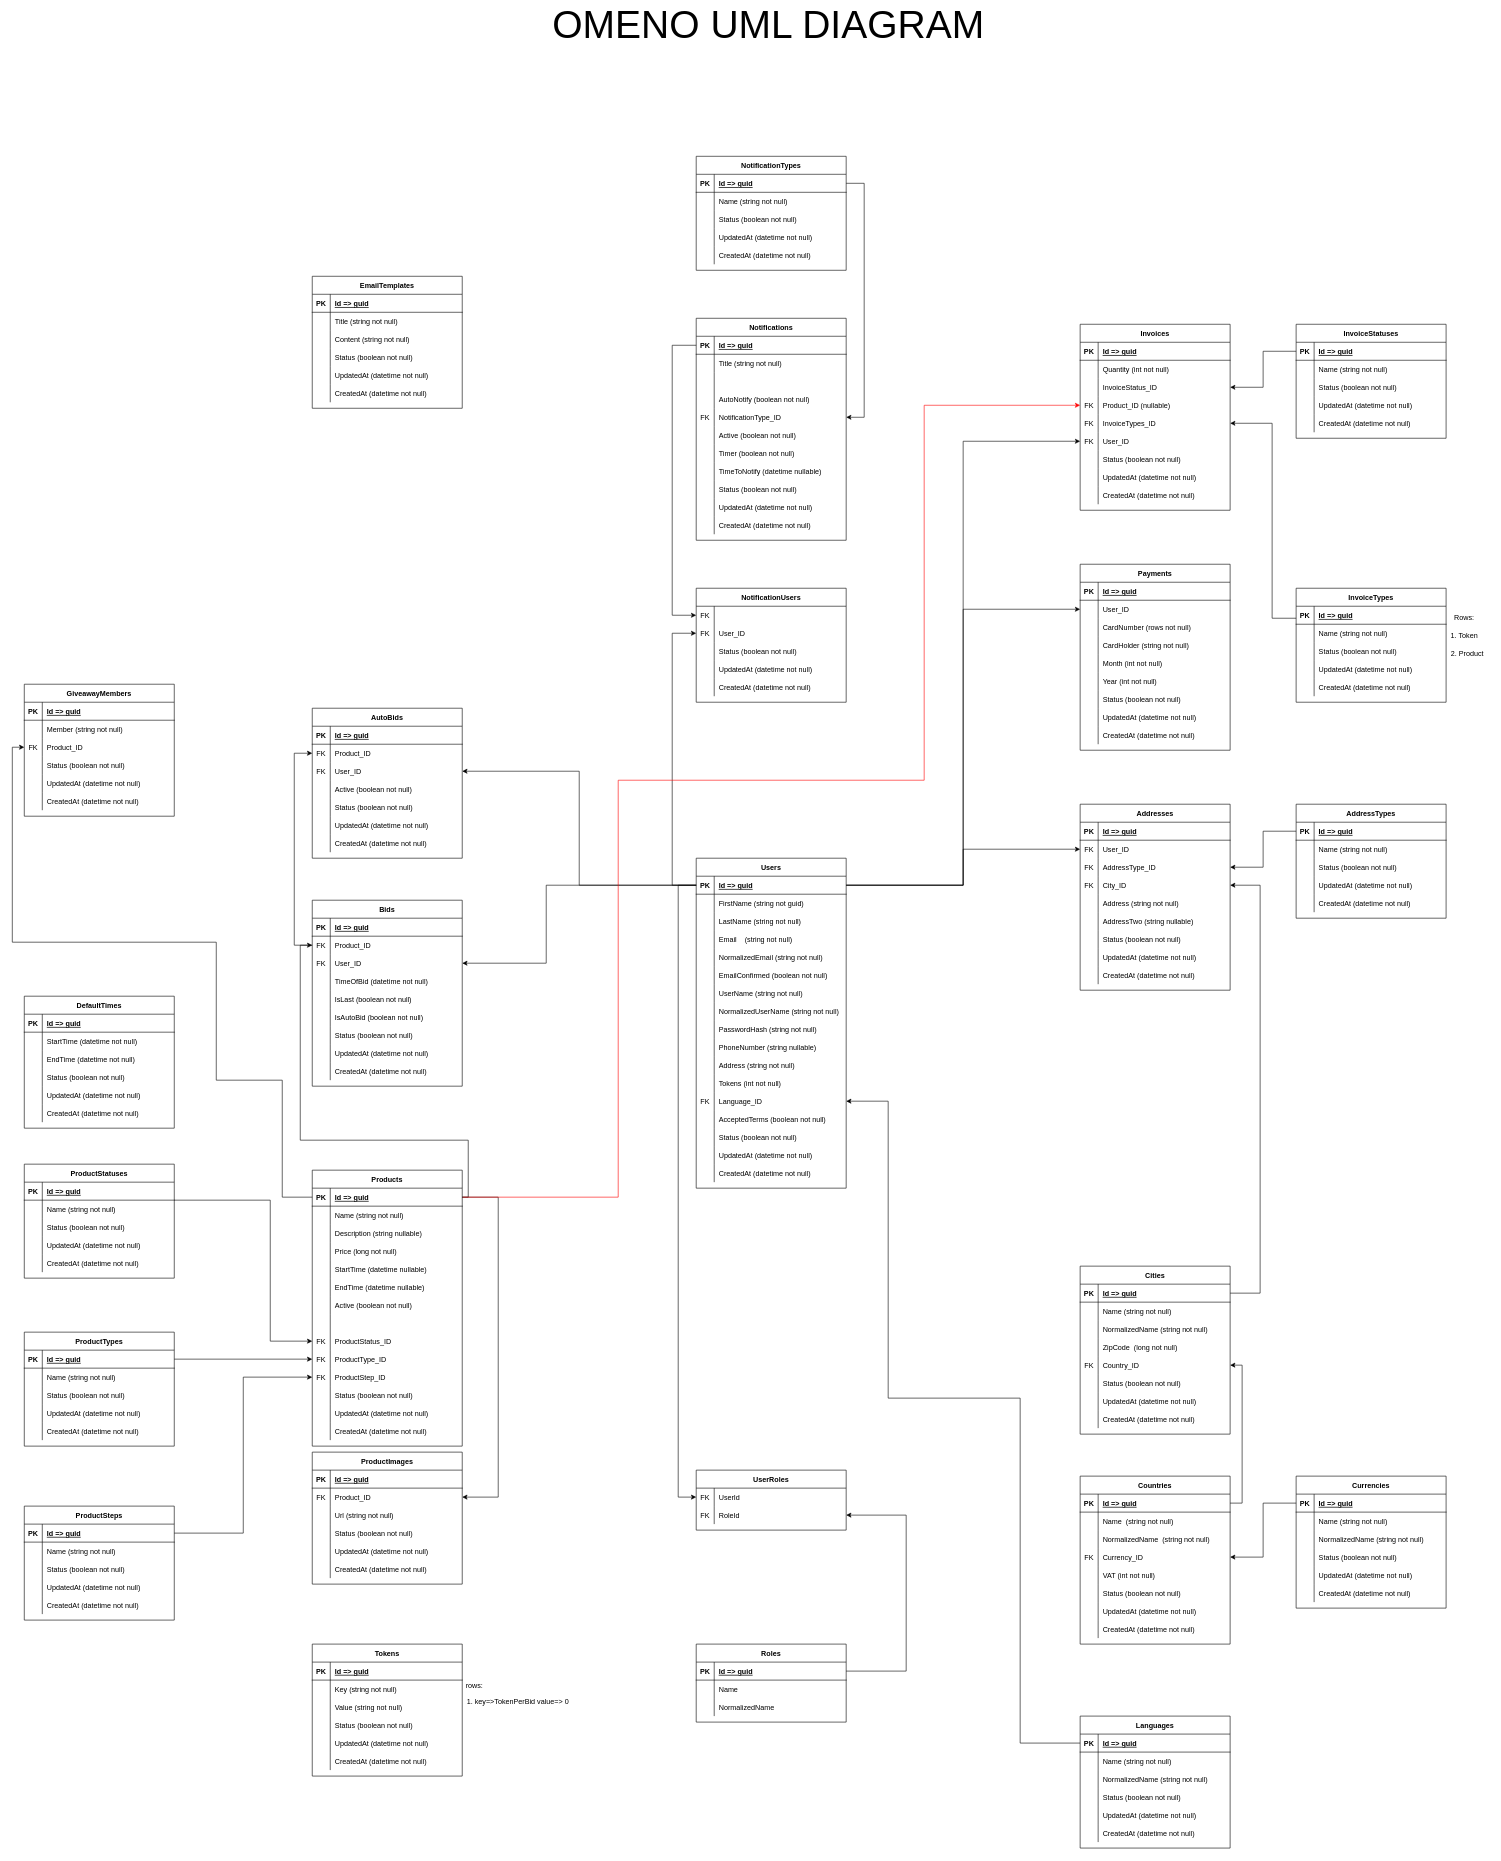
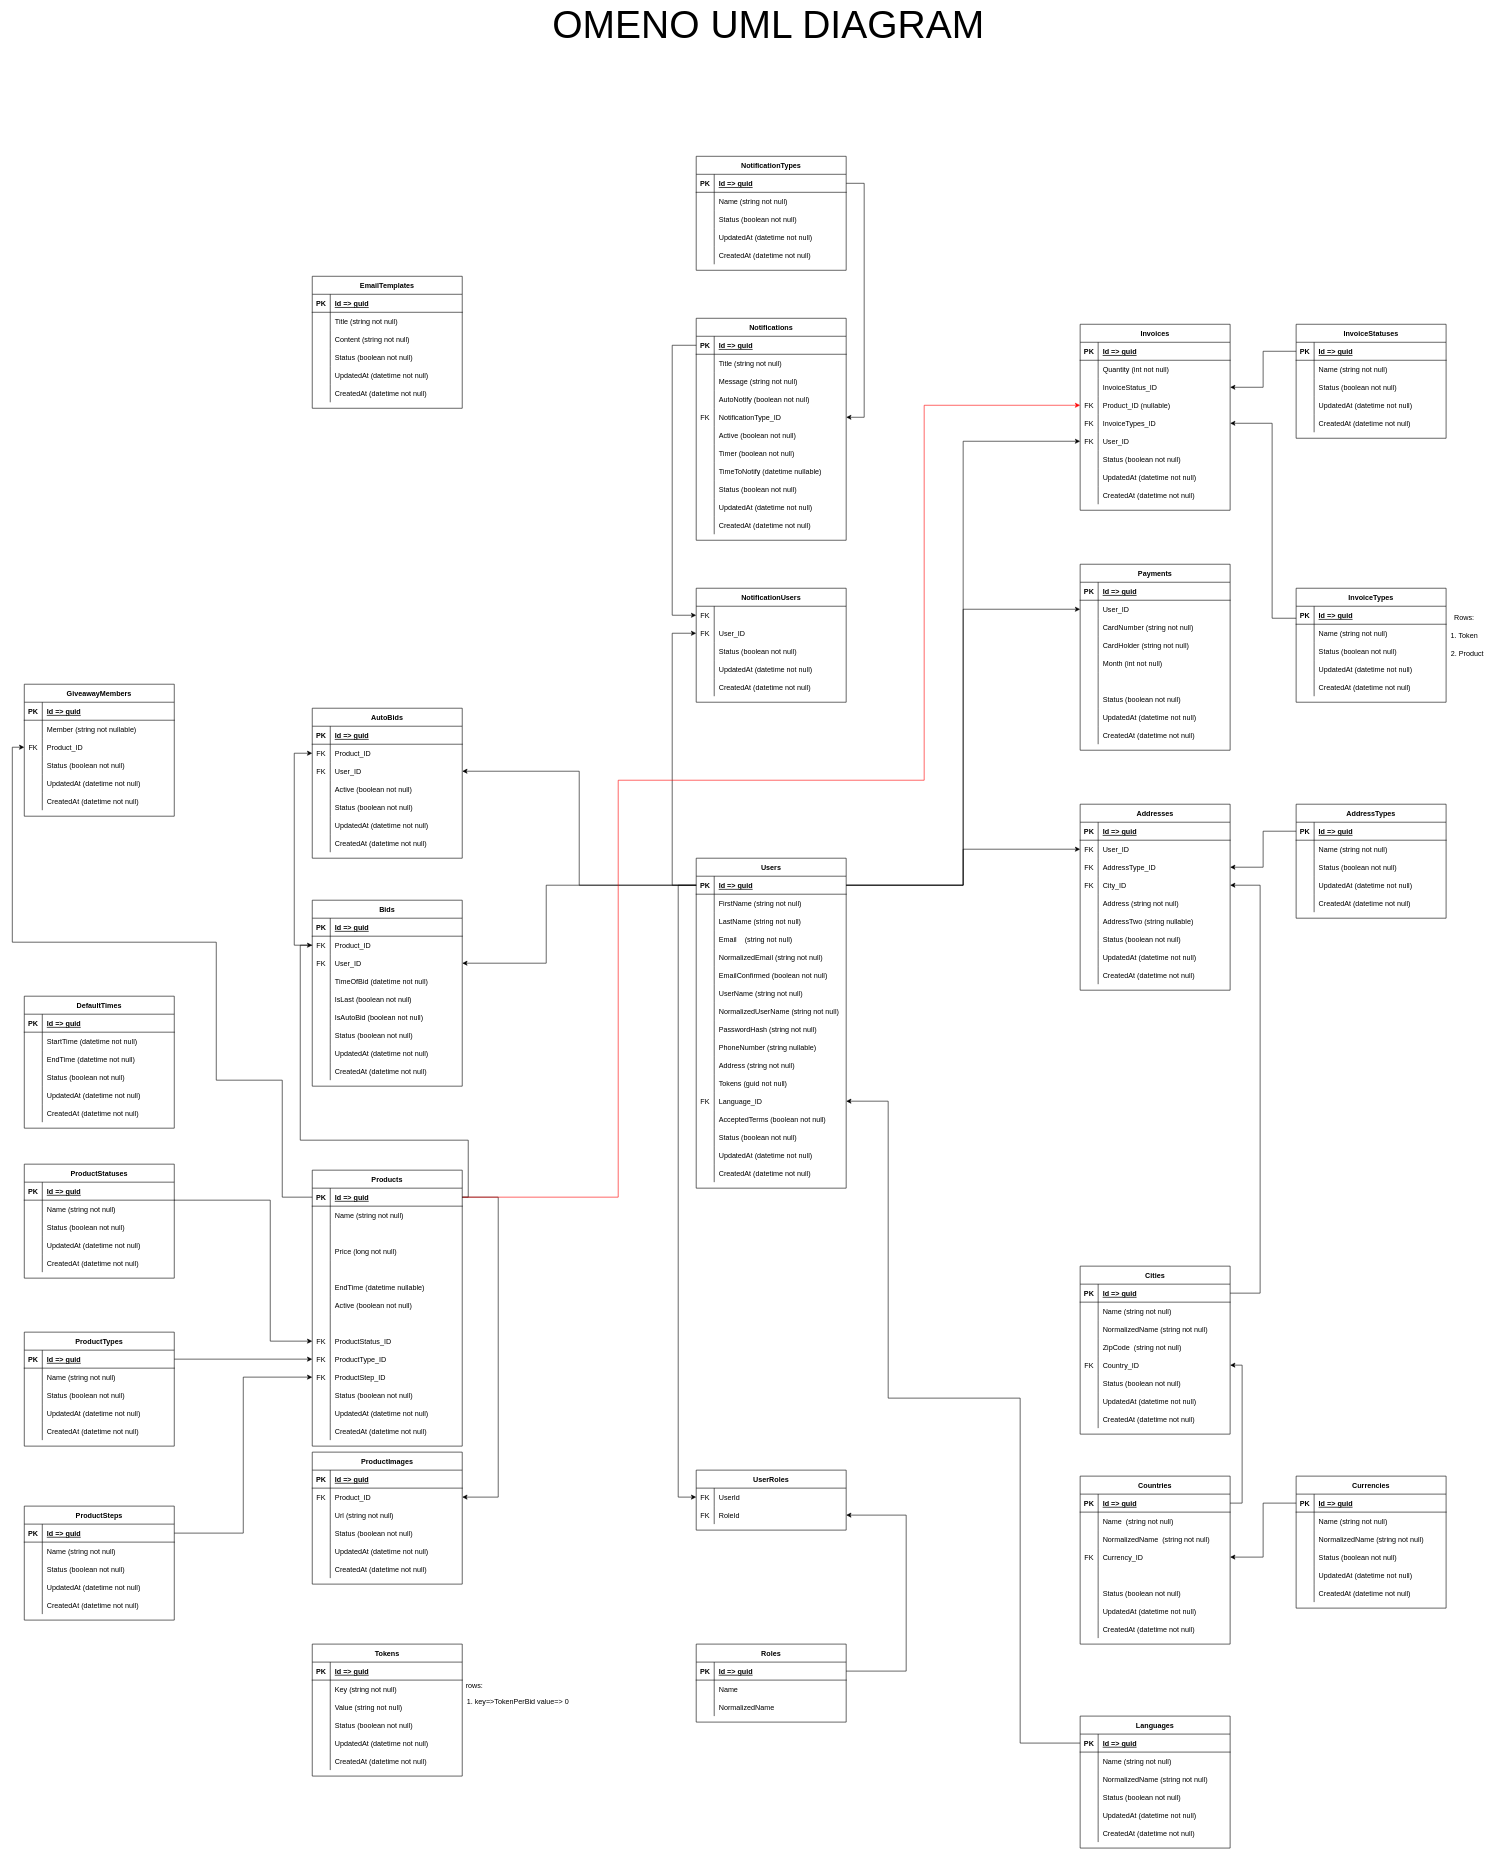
+ <mxCell id="95" value="Message (string not null)" style="shape=partialRectangle;overflow=hidden;connectable=0;fillColor=none;top=0;left=0;bottom=0;right=0;align=left;spacingLeft=6;" parent="93" vertex="1"><mxGeometry x="30" width="220" height="30" as="geometry" /></mxCell>
- <mxCell id="249" value="CardNumber (rows not null)" style="shape=partialRectangle;overflow=hidden;connectable=0;fillColor=none;top=0;left=0;bottom=0;right=0;align=left;spacingLeft=6;" parent="247" vertex="1"><mxGeometry x="30" width="220" height="30" as="geometry" /></mxCell>
+ <mxCell id="249" value="CardNumber (string not null)" style="shape=partialRectangle;overflow=hidden;connectable=0;fillColor=none;top=0;left=0;bottom=0;right=0;align=left;spacingLeft=6;" parent="247" vertex="1"><mxGeometry x="30" width="220" height="30" as="geometry" /></mxCell>
- <mxCell id="258" value="Year (int not null)" style="shape=partialRectangle;overflow=hidden;connectable=0;fillColor=none;top=0;left=0;bottom=0;right=0;align=left;spacingLeft=6;" parent="256" vertex="1"><mxGeometry x="30" width="220" height="30" as="geometry" /></mxCell>
- <mxCell id="208" value="Member (string not null)" style="shape=partialRectangle;overflow=hidden;connectable=0;fillColor=none;top=0;left=0;bottom=0;right=0;align=left;spacingLeft=6;" parent="206" vertex="1"><mxGeometry x="30" width="220" height="30" as="geometry" /></mxCell>
+ <mxCell id="208" value="Member (string not nullable)" style="shape=partialRectangle;overflow=hidden;connectable=0;fillColor=none;top=0;left=0;bottom=0;right=0;align=left;spacingLeft=6;" parent="206" vertex="1"><mxGeometry x="30" width="220" height="30" as="geometry" /></mxCell>
- <mxCell id="21" value="FirstName (string not guid)" style="shape=partialRectangle;overflow=hidden;connectable=0;fillColor=none;top=0;left=0;bottom=0;right=0;align=left;spacingLeft=6;" parent="19" vertex="1"><mxGeometry x="30" width="220" height="30" as="geometry" /></mxCell>
+ <mxCell id="21" value="FirstName (string not null)" style="shape=partialRectangle;overflow=hidden;connectable=0;fillColor=none;top=0;left=0;bottom=0;right=0;align=left;spacingLeft=6;" parent="19" vertex="1"><mxGeometry x="30" width="220" height="30" as="geometry" /></mxCell>
- <mxCell id="51" value="Tokens (int not null)" style="shape=partialRectangle;overflow=hidden;connectable=0;fillColor=none;top=0;left=0;bottom=0;right=0;align=left;spacingLeft=6;" parent="49" vertex="1"><mxGeometry x="30" width="220" height="30" as="geometry" /></mxCell>
+ <mxCell id="51" value="Tokens (guid not null)" style="shape=partialRectangle;overflow=hidden;connectable=0;fillColor=none;top=0;left=0;bottom=0;right=0;align=left;spacingLeft=6;" parent="49" vertex="1"><mxGeometry x="30" width="220" height="30" as="geometry" /></mxCell>
- <mxCell id="479" value="Description (string nullable)" style="shape=partialRectangle;overflow=hidden;connectable=0;fillColor=none;top=0;left=0;bottom=0;right=0;align=left;spacingLeft=6;" parent="477" vertex="1"><mxGeometry x="30" width="220" height="30" as="geometry" /></mxCell>
- <mxCell id="485" value="StartTime (datetime nullable)" style="shape=partialRectangle;overflow=hidden;connectable=0;fillColor=none;top=0;left=0;bottom=0;right=0;align=left;spacingLeft=6;" parent="483" vertex="1"><mxGeometry x="30" width="220" height="30" as="geometry" /></mxCell>
- <mxCell id="338" value="ZipCode  (long not null)" style="shape=partialRectangle;overflow=hidden;connectable=0;fillColor=none;top=0;left=0;bottom=0;right=0;align=left;spacingLeft=6;" parent="336" vertex="1"><mxGeometry x="30" width="220" height="30" as="geometry" /></mxCell>
+ <mxCell id="338" value="ZipCode  (string not null)" style="shape=partialRectangle;overflow=hidden;connectable=0;fillColor=none;top=0;left=0;bottom=0;right=0;align=left;spacingLeft=6;" parent="336" vertex="1"><mxGeometry x="30" width="220" height="30" as="geometry" /></mxCell>
- <mxCell id="367" value="VAT (int not null)" style="shape=partialRectangle;overflow=hidden;connectable=0;fillColor=none;top=0;left=0;bottom=0;right=0;align=left;spacingLeft=6;" parent="365" vertex="1"><mxGeometry x="30" width="220" height="30" as="geometry" /></mxCell>
